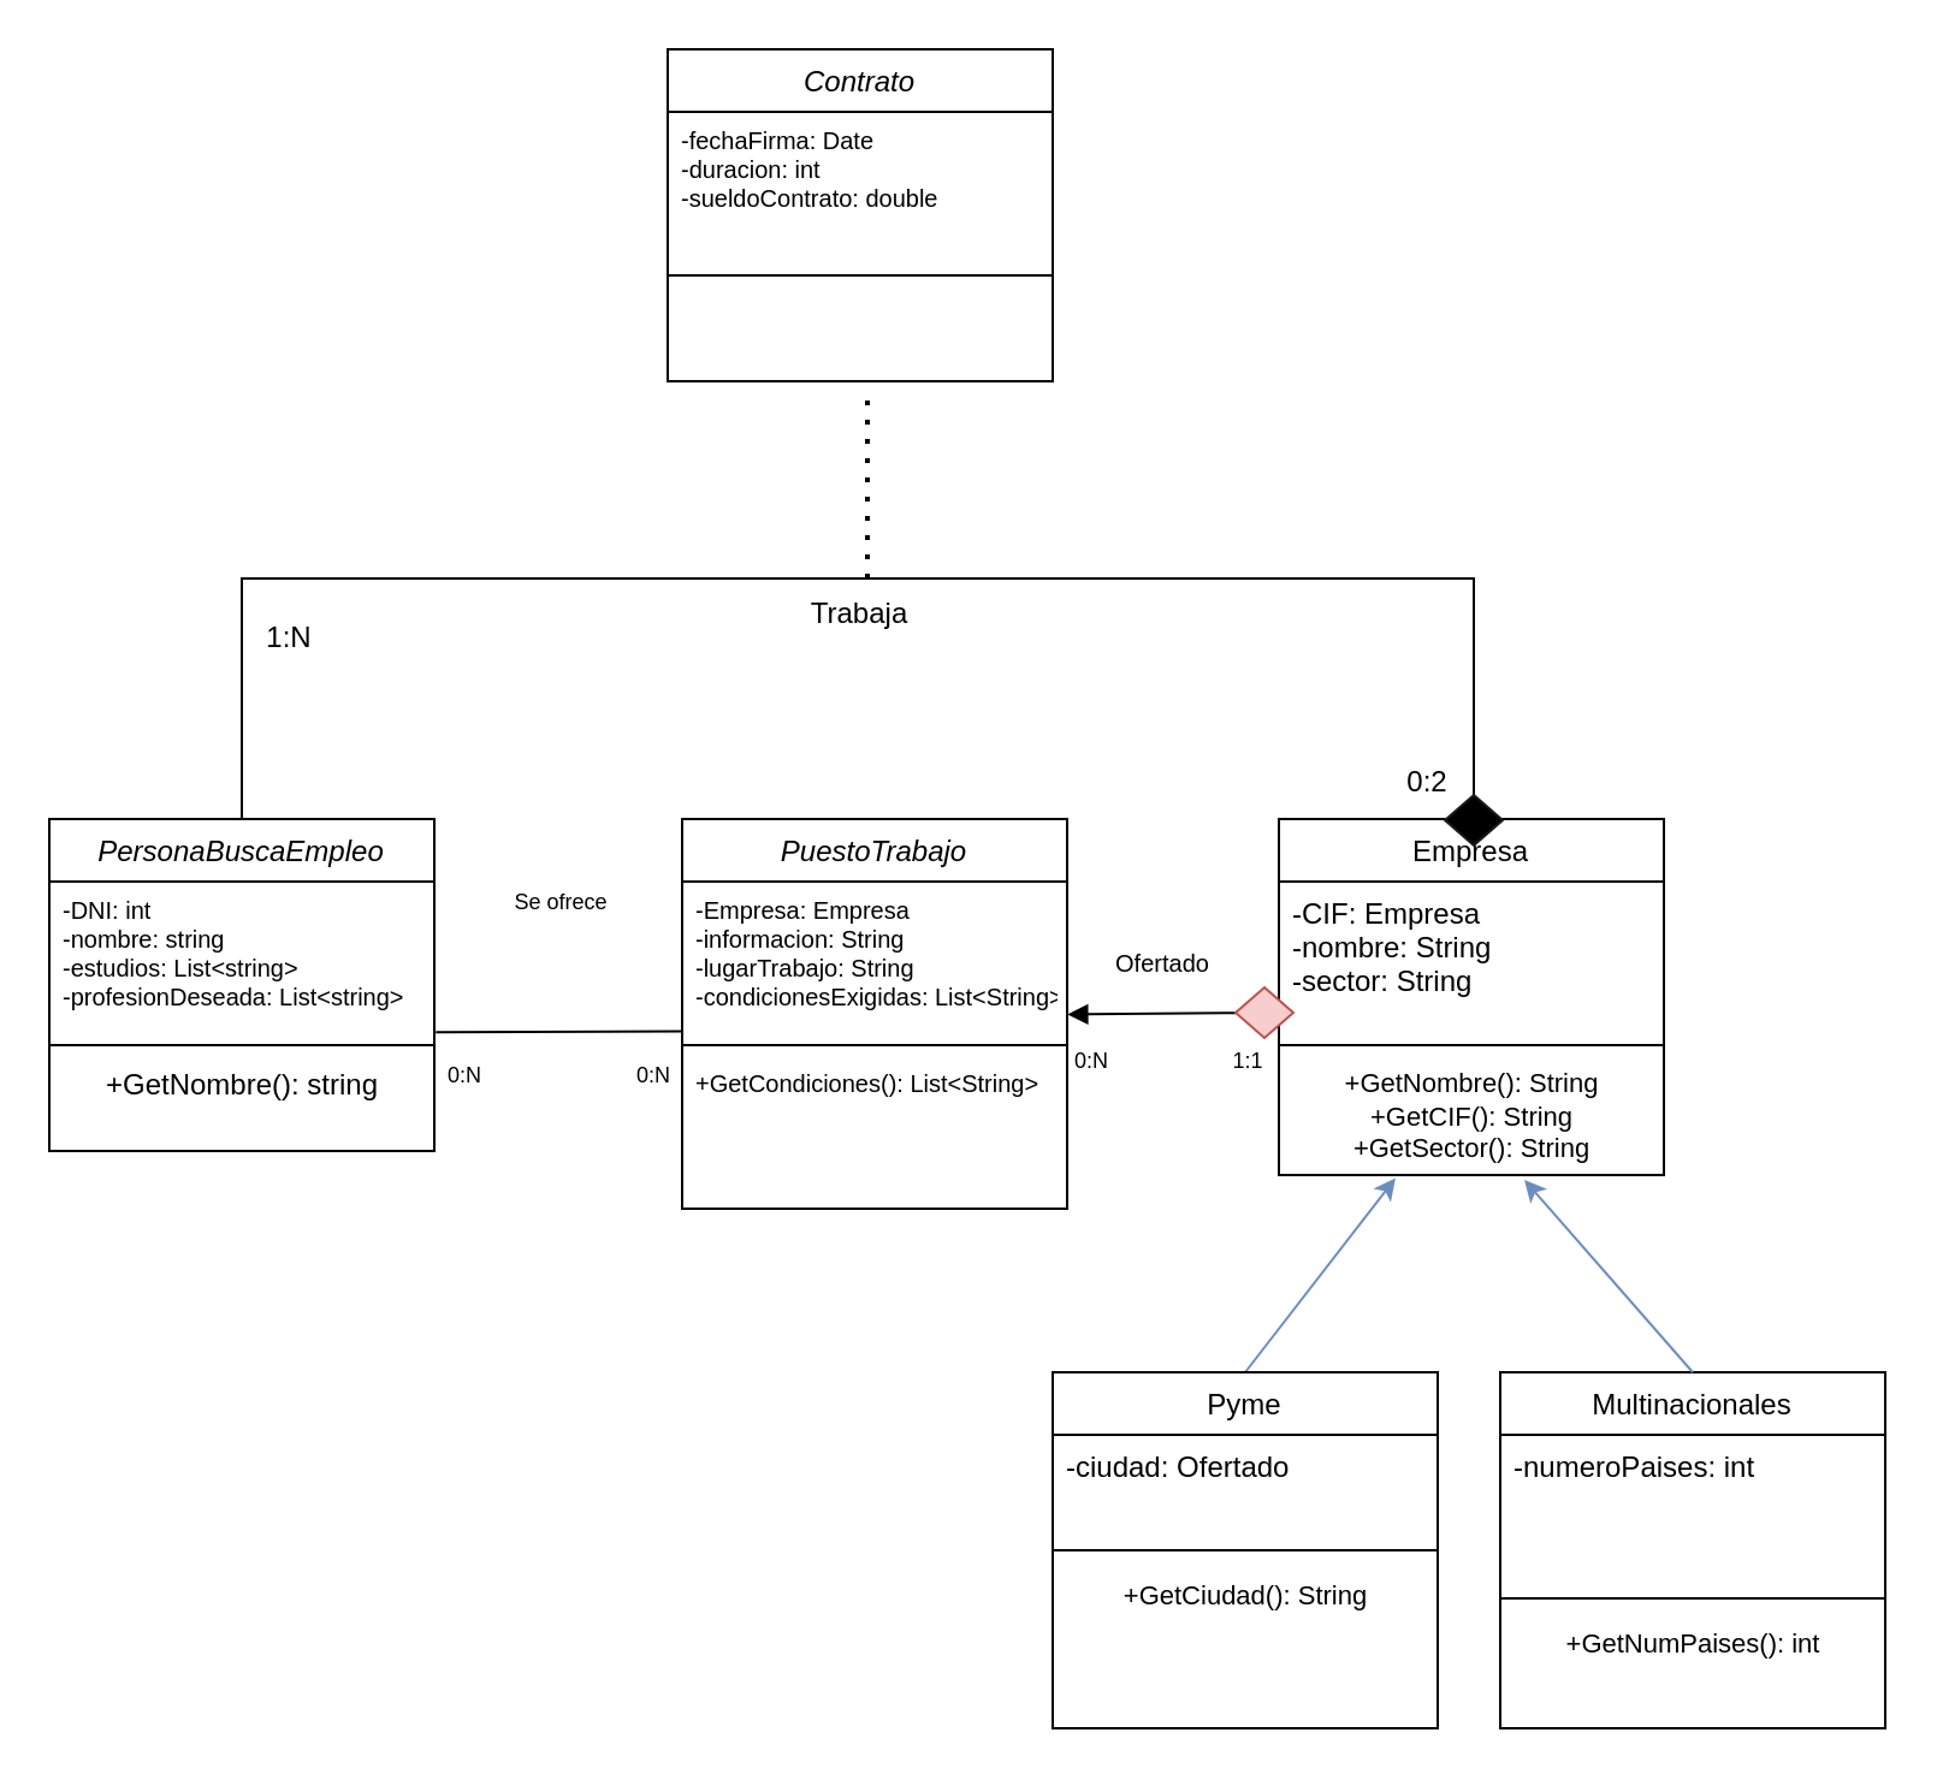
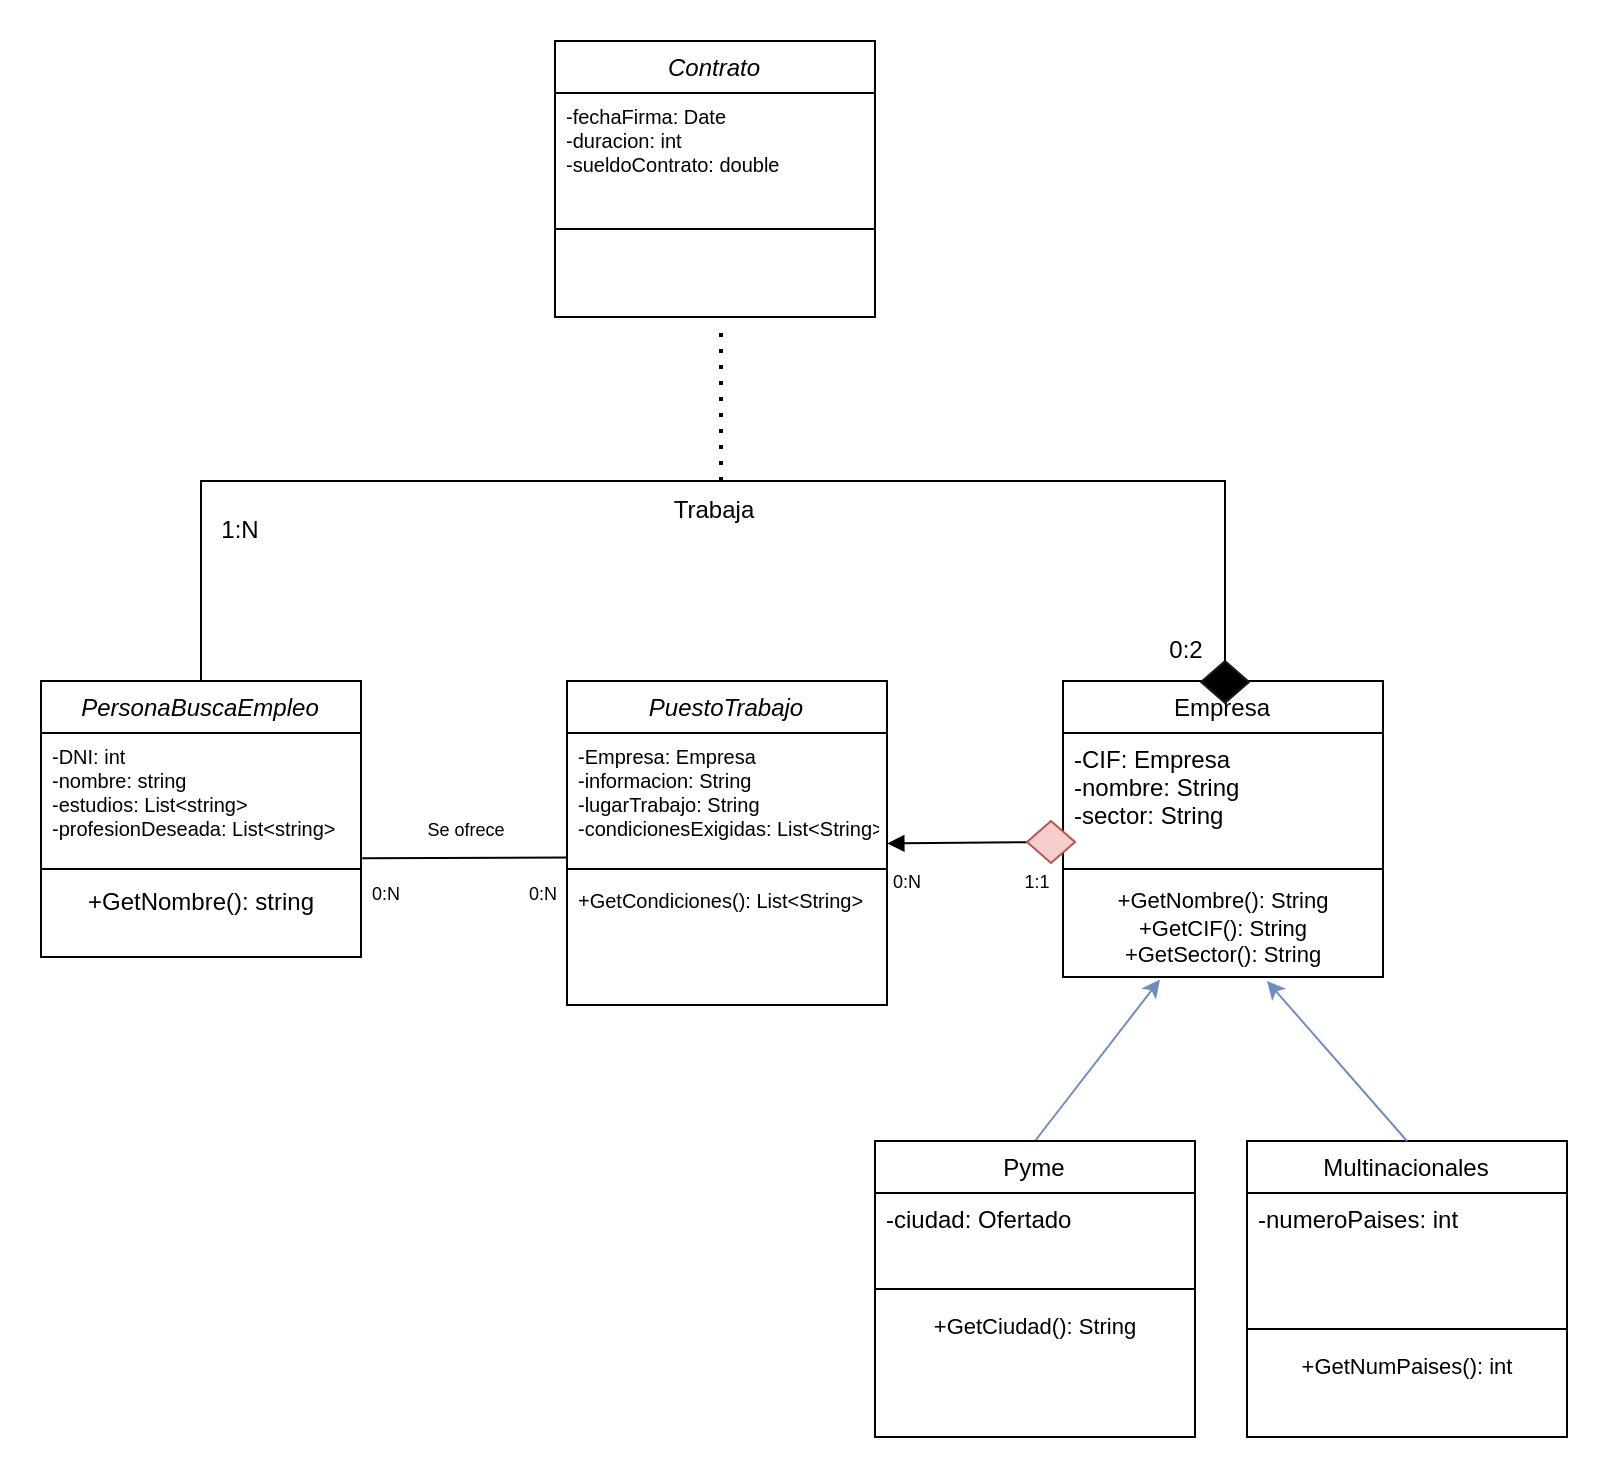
- <mxCell id="30" value="&lt;font style=&quot;font-size: 9px;&quot;&gt;Se ofrece&lt;/font&gt;" style="text;html=1;align=center;verticalAlign=middle;whiteSpace=wrap;rounded=0;" vertex="1" parent="1"><mxGeometry x="203" y="359" width="60" height="30" as="geometry" /></mxCell>
+ <mxCell id="30" value="&lt;font style=&quot;font-size: 9px;&quot;&gt;Se ofrece&lt;/font&gt;" style="text;html=1;align=center;verticalAlign=middle;whiteSpace=wrap;rounded=0;" vertex="1" parent="1"><mxGeometry x="203" y="399" width="60" height="30" as="geometry" /></mxCell>
- <mxCell id="25" value="&lt;font style=&quot;font-size: 10px;&quot;&gt;Ofertado&lt;/font&gt;" style="text;html=1;align=center;verticalAlign=middle;whiteSpace=wrap;rounded=0;" vertex="1" parent="1"><mxGeometry x="453" y="390" width="60" height="20" as="geometry" /></mxCell>
